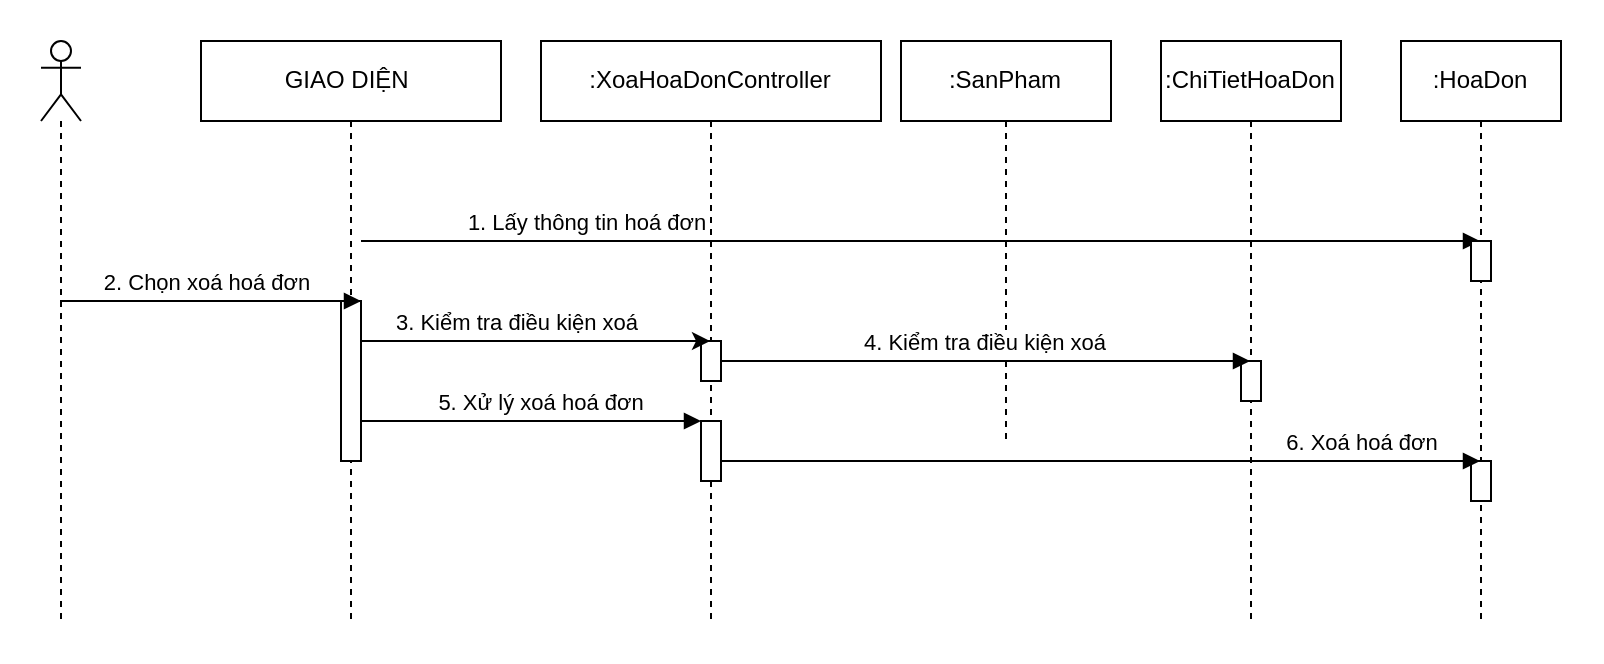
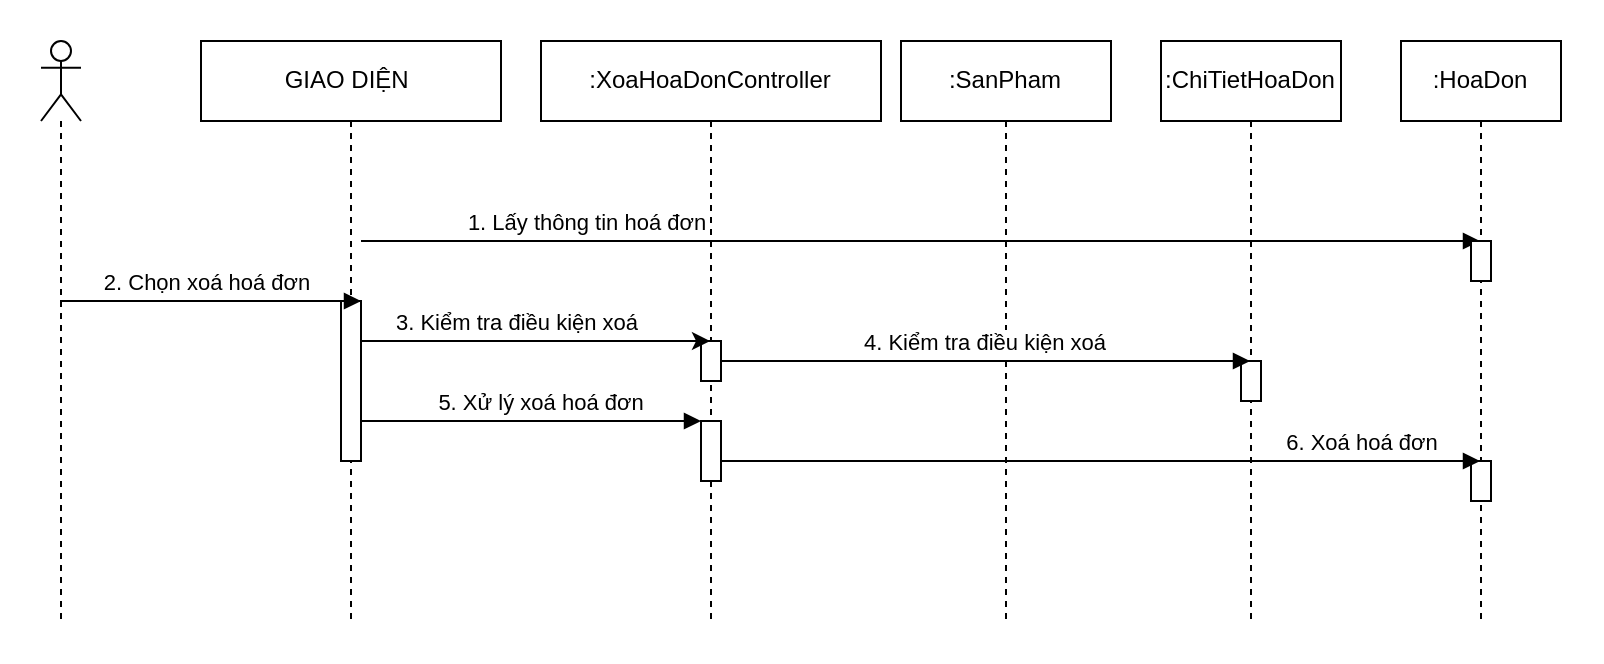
- <mxCell id="8" value=":SanPham" style="shape=umlLifeline;perimeter=lifelinePerimeter;whiteSpace=wrap;html=1;container=1;collapsible=0;recursiveResize=0;outlineConnect=0;" parent="1" vertex="1"><mxGeometry x="450" y="20" width="105" height="200" as="geometry" /></mxCell>
+ <mxCell id="8" value=":SanPham" style="shape=umlLifeline;perimeter=lifelinePerimeter;whiteSpace=wrap;html=1;container=1;collapsible=0;recursiveResize=0;outlineConnect=0;" parent="1" vertex="1"><mxGeometry x="450" y="20" width="105" height="290" as="geometry" /></mxCell>
